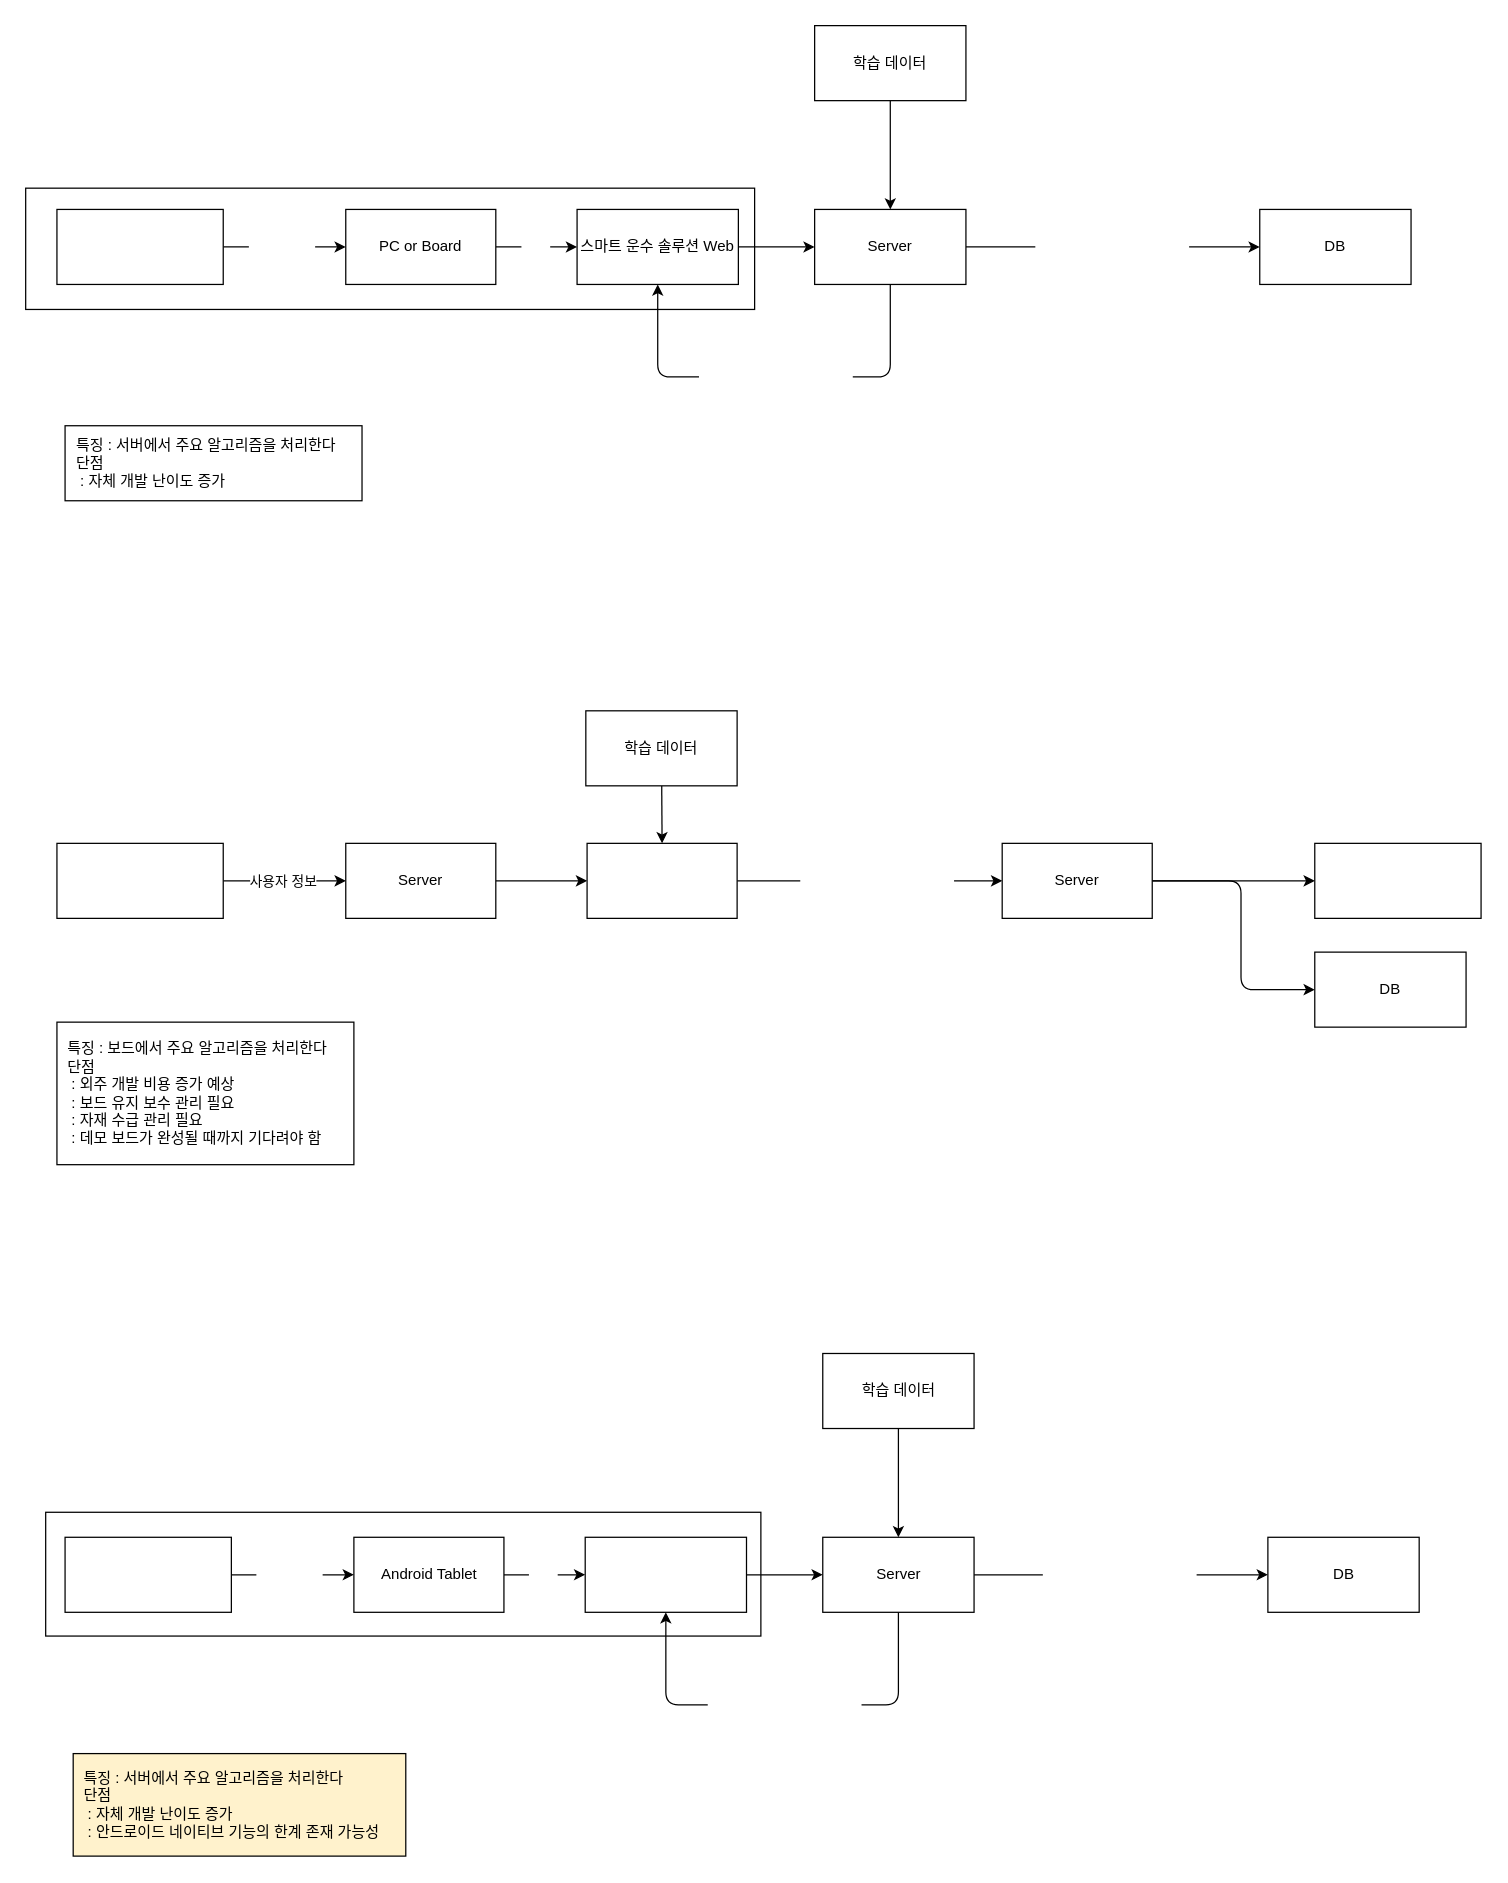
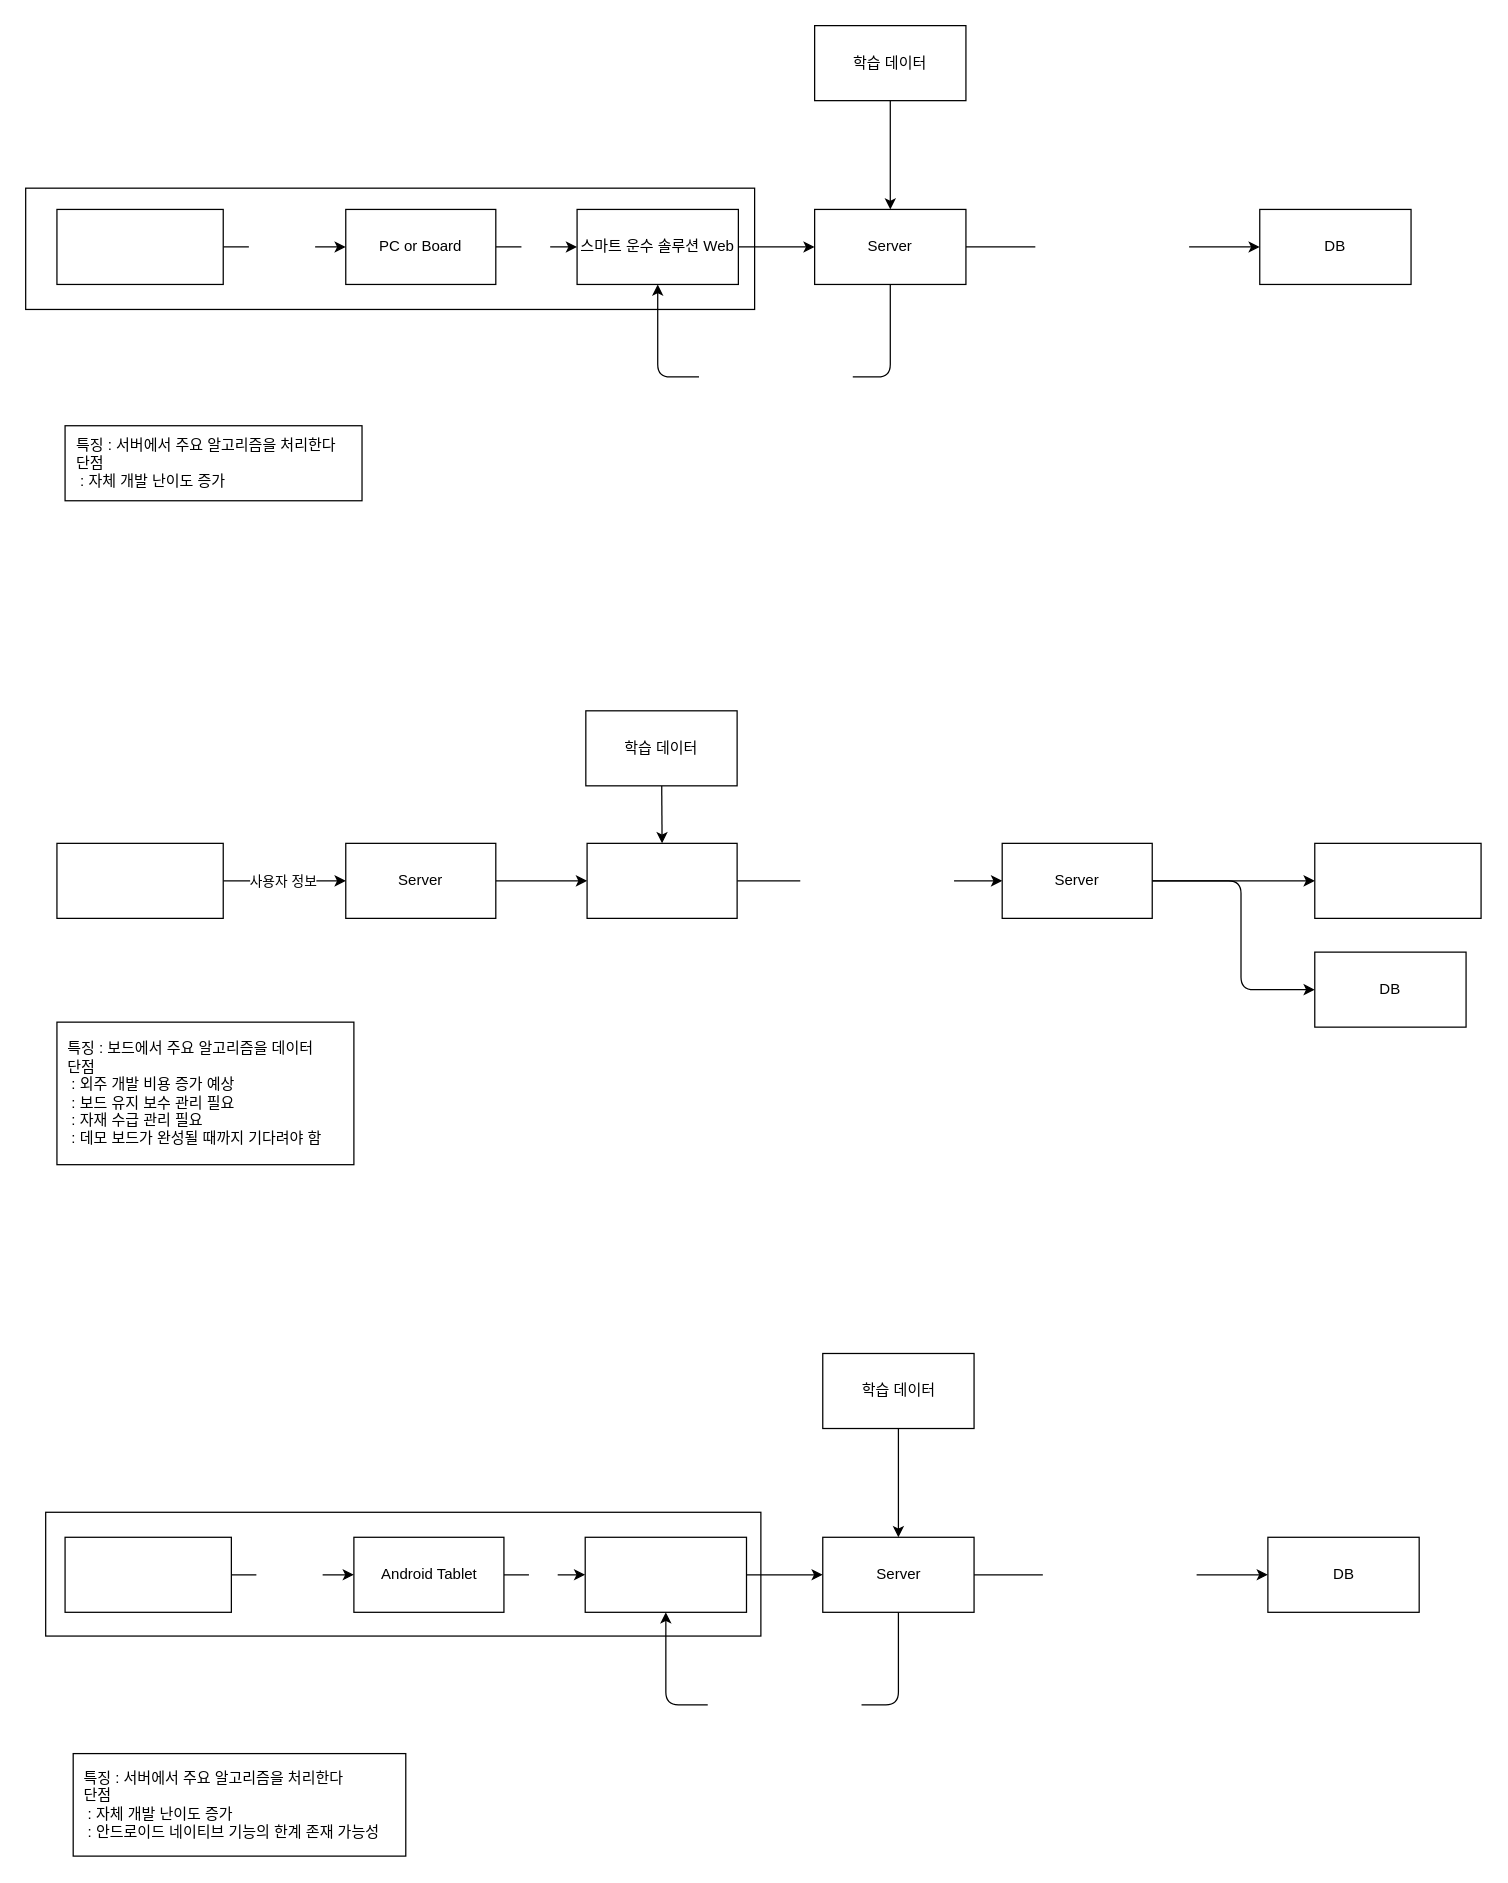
- <mxCell id="36" value="&amp;nbsp; 특징 : 보드에서 주요 알고리즘을 처리한다&lt;div&gt;&amp;nbsp; 단점&lt;/div&gt;&lt;div&gt;&amp;nbsp; &amp;nbsp;: 외주 개발 비용 증가 예상&lt;/div&gt;&lt;div&gt;&amp;nbsp; &amp;nbsp;: 보드 유지 보수 관리 필요&lt;/div&gt;&lt;div&gt;&amp;nbsp; &amp;nbsp;: 자재 수급 관리 필요&lt;/div&gt;&lt;div&gt;&amp;nbsp; &amp;nbsp;: 데모 보드가 완성될 때까지 기다려야 함&lt;/div&gt;" style="rounded=0;whiteSpace=wrap;html=1;align=left;" vertex="1" parent="1"><mxGeometry x="45" y="817" width="237.5" height="114" as="geometry" /></mxCell>
+ <mxCell id="36" value="&amp;nbsp; 특징 : 보드에서 주요 알고리즘을 데이터&lt;div&gt;&amp;nbsp; 단점&lt;/div&gt;&lt;div&gt;&amp;nbsp; &amp;nbsp;: 외주 개발 비용 증가 예상&lt;/div&gt;&lt;div&gt;&amp;nbsp; &amp;nbsp;: 보드 유지 보수 관리 필요&lt;/div&gt;&lt;div&gt;&amp;nbsp; &amp;nbsp;: 자재 수급 관리 필요&lt;/div&gt;&lt;div&gt;&amp;nbsp; &amp;nbsp;: 데모 보드가 완성될 때까지 기다려야 함&lt;/div&gt;" style="rounded=0;whiteSpace=wrap;html=1;align=left;" vertex="1" parent="1"><mxGeometry x="45" y="817" width="237.5" height="114" as="geometry" /></mxCell>
- <mxCell id="53" value="&amp;nbsp; 특징 : 서버에서 주요 알고리즘을 처리한다&lt;div&gt;&amp;nbsp; 단점&lt;/div&gt;&lt;div&gt;&amp;nbsp; &amp;nbsp;: 자체 개발 난이도 증가&lt;/div&gt;&lt;div&gt;&amp;nbsp; &amp;nbsp;: 안드로이드 네이티브 기능의 한계 존재 가능성&amp;nbsp;&amp;nbsp;&lt;/div&gt;" style="rounded=0;whiteSpace=wrap;html=1;align=left;fillColor=#fff2cc;" vertex="1" parent="1"><mxGeometry x="58" y="1402" width="266" height="82" as="geometry" /></mxCell>
+ <mxCell id="53" value="&amp;nbsp; 특징 : 서버에서 주요 알고리즘을 처리한다&lt;div&gt;&amp;nbsp; 단점&lt;/div&gt;&lt;div&gt;&amp;nbsp; &amp;nbsp;: 자체 개발 난이도 증가&lt;/div&gt;&lt;div&gt;&amp;nbsp; &amp;nbsp;: 안드로이드 네이티브 기능의 한계 존재 가능성&amp;nbsp;&amp;nbsp;&lt;/div&gt;" style="rounded=0;whiteSpace=wrap;html=1;align=left;" vertex="1" parent="1"><mxGeometry x="58" y="1402" width="266" height="82" as="geometry" /></mxCell>
